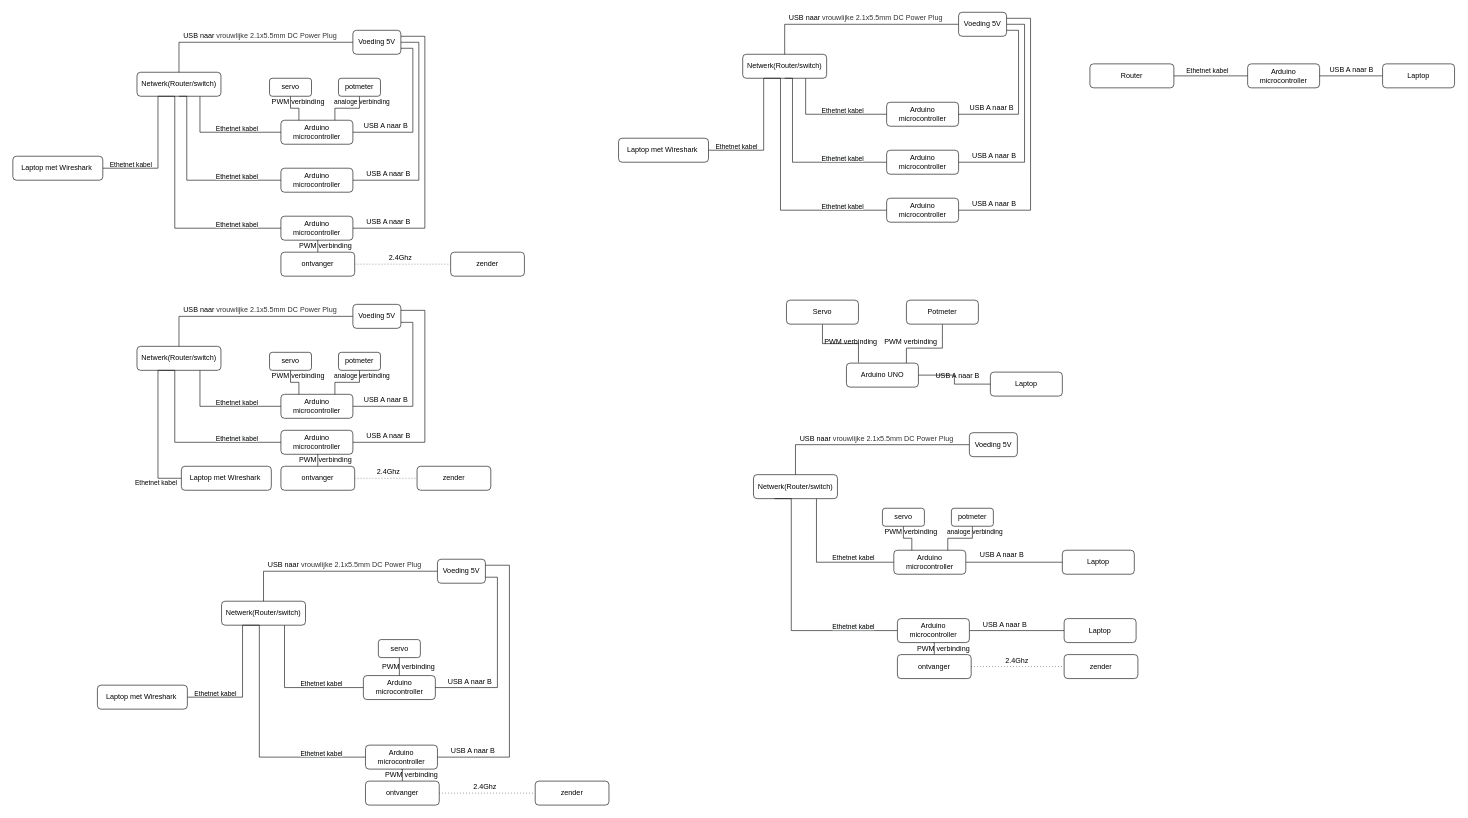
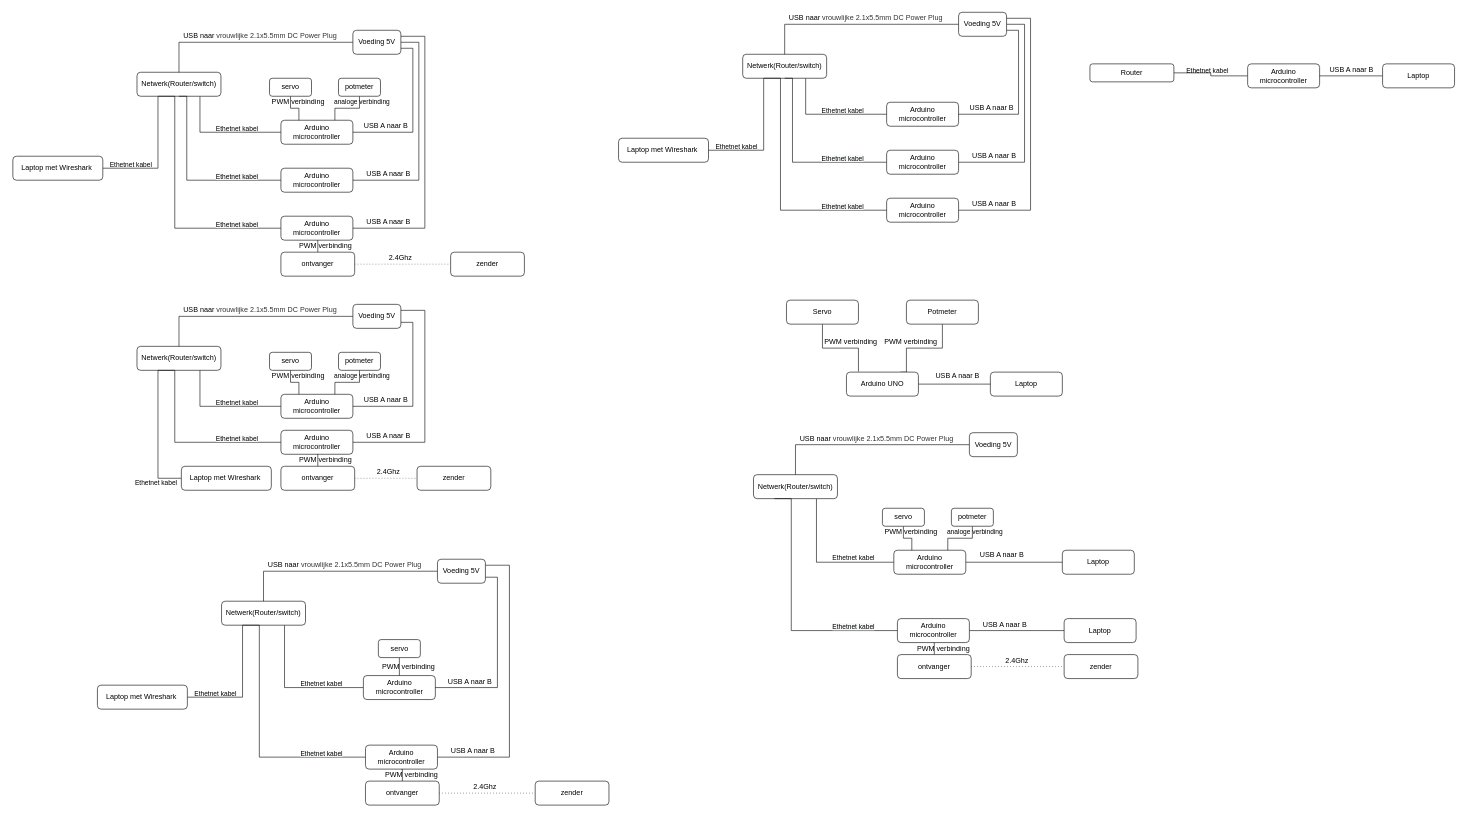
- <mxCell id="92" value="Router" style="rounded=1;whiteSpace=wrap;html=1;" parent="1" vertex="1"><mxGeometry x="1816" y="106" width="140" height="40" as="geometry" /></mxCell>
+ <mxCell id="92" value="Router" style="rounded=1;whiteSpace=wrap;html=1;" parent="1" vertex="1"><mxGeometry x="1816" y="106" width="140" height="30" as="geometry" /></mxCell>
- <mxCell id="85" value="Arduino UNO" style="rounded=1;whiteSpace=wrap;html=1;labelBackgroundColor=none;" parent="1" vertex="1"><mxGeometry x="1410" y="605" width="120" height="40" as="geometry" /></mxCell>
+ <mxCell id="85" value="Arduino UNO" style="rounded=1;whiteSpace=wrap;html=1;labelBackgroundColor=none;" parent="1" vertex="1"><mxGeometry x="1410" y="620" width="120" height="40" as="geometry" /></mxCell>
